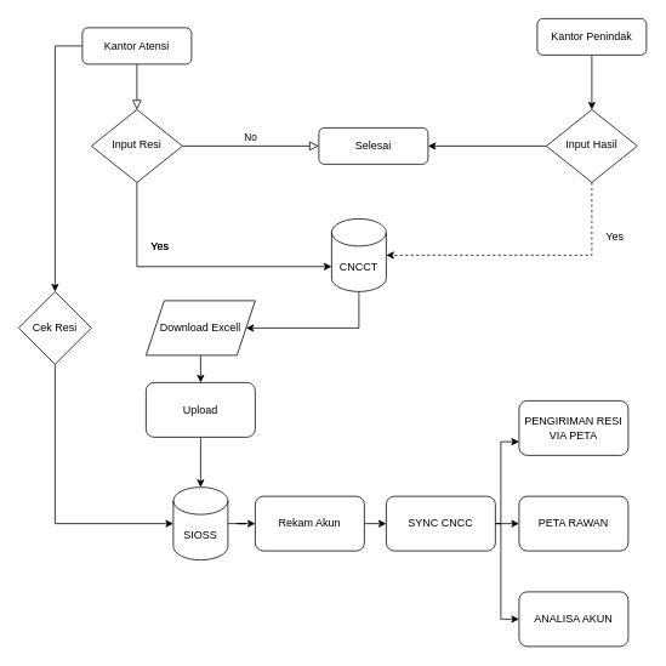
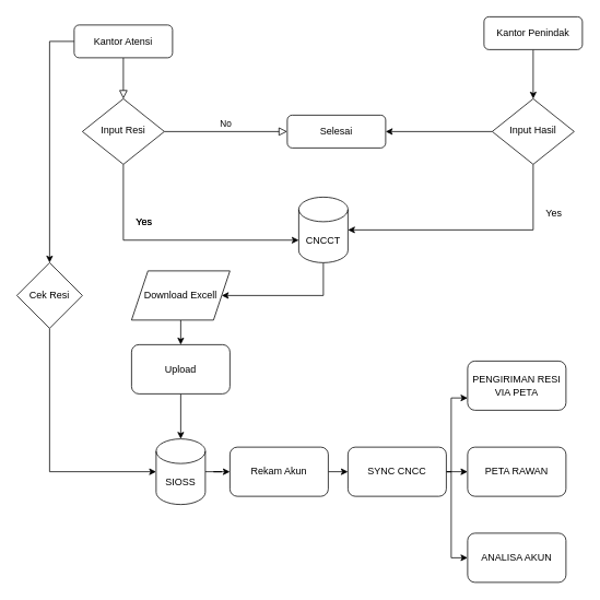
- <mxCell id="15" style="edgeStyle=orthogonalEdgeStyle;rounded=0;orthogonalLoop=1;jettySize=auto;html=1;exitX=0.5;exitY=1;exitDx=0;exitDy=0;entryX=1;entryY=0.5;entryDx=0;entryDy=0;entryPerimeter=0;dashed=1;" edge="1" parent="1" source="16" target="36"><mxGeometry relative="1" as="geometry"><mxPoint x="453.5" y="290" as="targetPoint" /></mxGeometry></mxCell>
+ <mxCell id="15" style="edgeStyle=orthogonalEdgeStyle;rounded=0;orthogonalLoop=1;jettySize=auto;html=1;exitX=0.5;exitY=1;exitDx=0;exitDy=0;entryX=1;entryY=0.5;entryDx=0;entryDy=0;entryPerimeter=0;" edge="1" parent="1" source="16" target="36"><mxGeometry relative="1" as="geometry"><mxPoint x="453.5" y="290" as="targetPoint" /></mxGeometry></mxCell>
